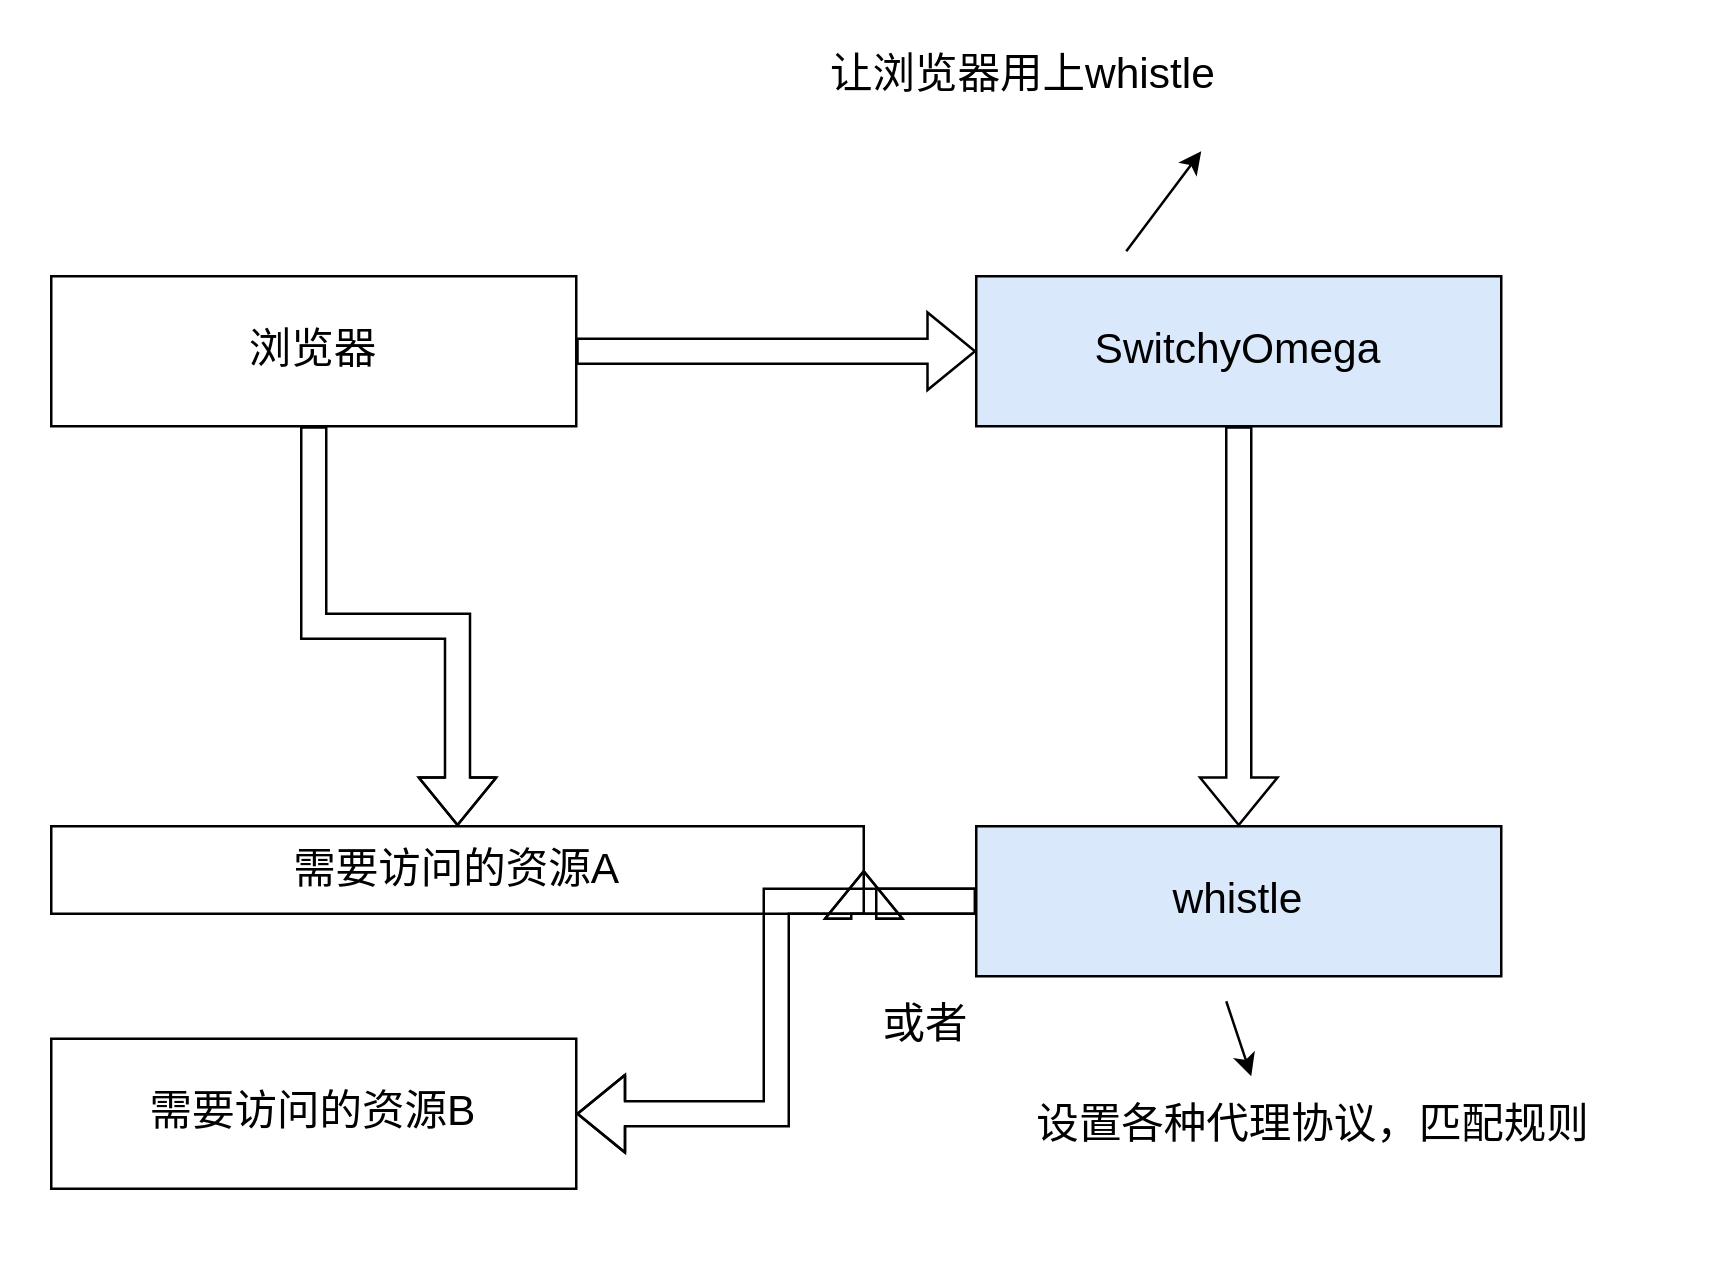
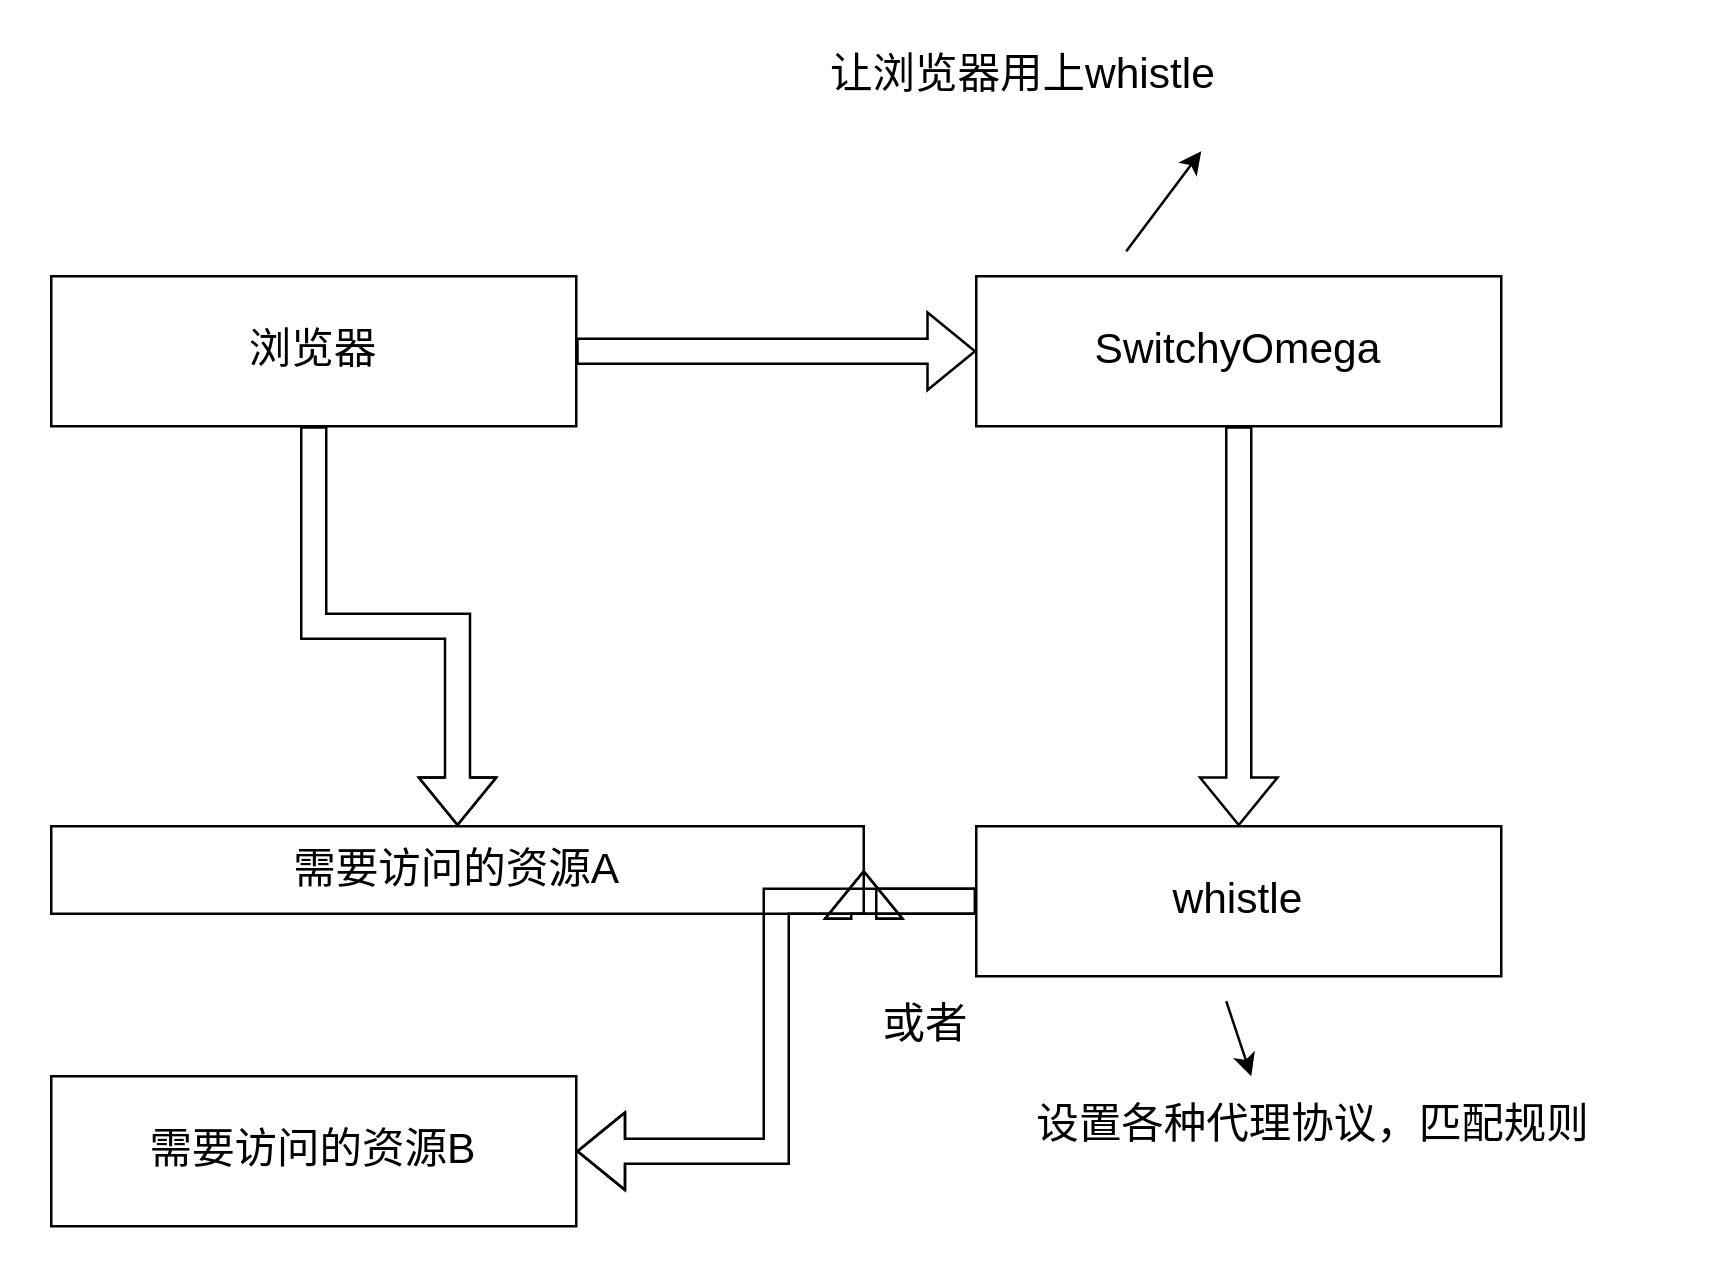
- <mxCell id="3" value="SwitchyOmega" style="rounded=0;whiteSpace=wrap;html=1;fontSize=17;fillColor=#dae8fc;" vertex="1" parent="1"><mxGeometry x="390" y="110" width="210" height="60" as="geometry" /></mxCell>
+ <mxCell id="3" value="SwitchyOmega" style="rounded=0;whiteSpace=wrap;html=1;fontSize=17;" vertex="1" parent="1"><mxGeometry x="390" y="110" width="210" height="60" as="geometry" /></mxCell>
- <mxCell id="7" value="whistle" style="rounded=0;whiteSpace=wrap;html=1;fontSize=17;fillColor=#dae8fc;" vertex="1" parent="1"><mxGeometry x="390" y="330" width="210" height="60" as="geometry" /></mxCell>
+ <mxCell id="7" value="whistle" style="rounded=0;whiteSpace=wrap;html=1;fontSize=17;" vertex="1" parent="1"><mxGeometry x="390" y="330" width="210" height="60" as="geometry" /></mxCell>
- <mxCell id="15" value="需要访问的资源B" style="rounded=0;whiteSpace=wrap;html=1;fontSize=17;" vertex="1" parent="1"><mxGeometry x="20" y="415" width="210" height="60" as="geometry" /></mxCell>
+ <mxCell id="15" value="需要访问的资源B" style="rounded=0;whiteSpace=wrap;html=1;fontSize=17;" vertex="1" parent="1"><mxGeometry x="20" y="430" width="210" height="60" as="geometry" /></mxCell>
